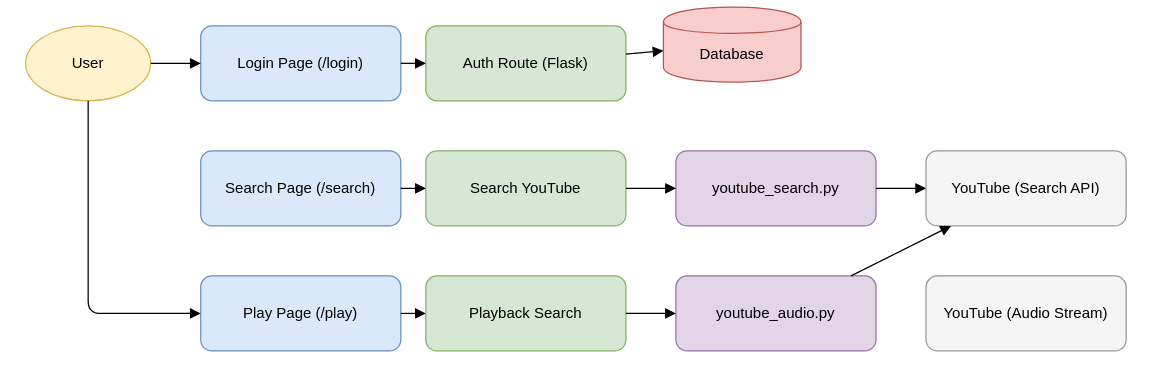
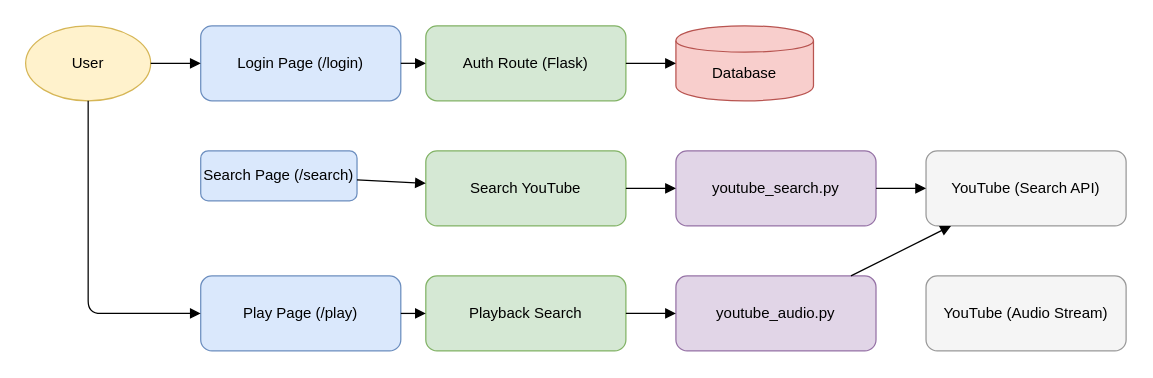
- <mxCell id="5" value="&#10;Database" style="shape=cylinder;whiteSpace=wrap;fillColor=#f8cecc;strokeColor=#b85450;" parent="1" vertex="1"><mxGeometry x="530" y="5" width="110" height="60" as="geometry" /></mxCell>
+ <mxCell id="5" value="&#10;Database" style="shape=cylinder;whiteSpace=wrap;fillColor=#f8cecc;strokeColor=#b85450;" parent="1" vertex="1"><mxGeometry x="540" y="20" width="110" height="60" as="geometry" /></mxCell>
- <mxCell id="6" value="Search Page (/search)" style="shape=rectangle;rounded=1;whiteSpace=wrap;fillColor=#dae8fc;strokeColor=#6c8ebf;" parent="1" vertex="1"><mxGeometry x="160" y="120" width="160" height="60" as="geometry" /></mxCell>
+ <mxCell id="6" value="Search Page (/search)" style="shape=rectangle;rounded=1;whiteSpace=wrap;fillColor=#dae8fc;strokeColor=#6c8ebf;" parent="1" vertex="1"><mxGeometry x="160" y="120" width="125" height="40" as="geometry" /></mxCell>
